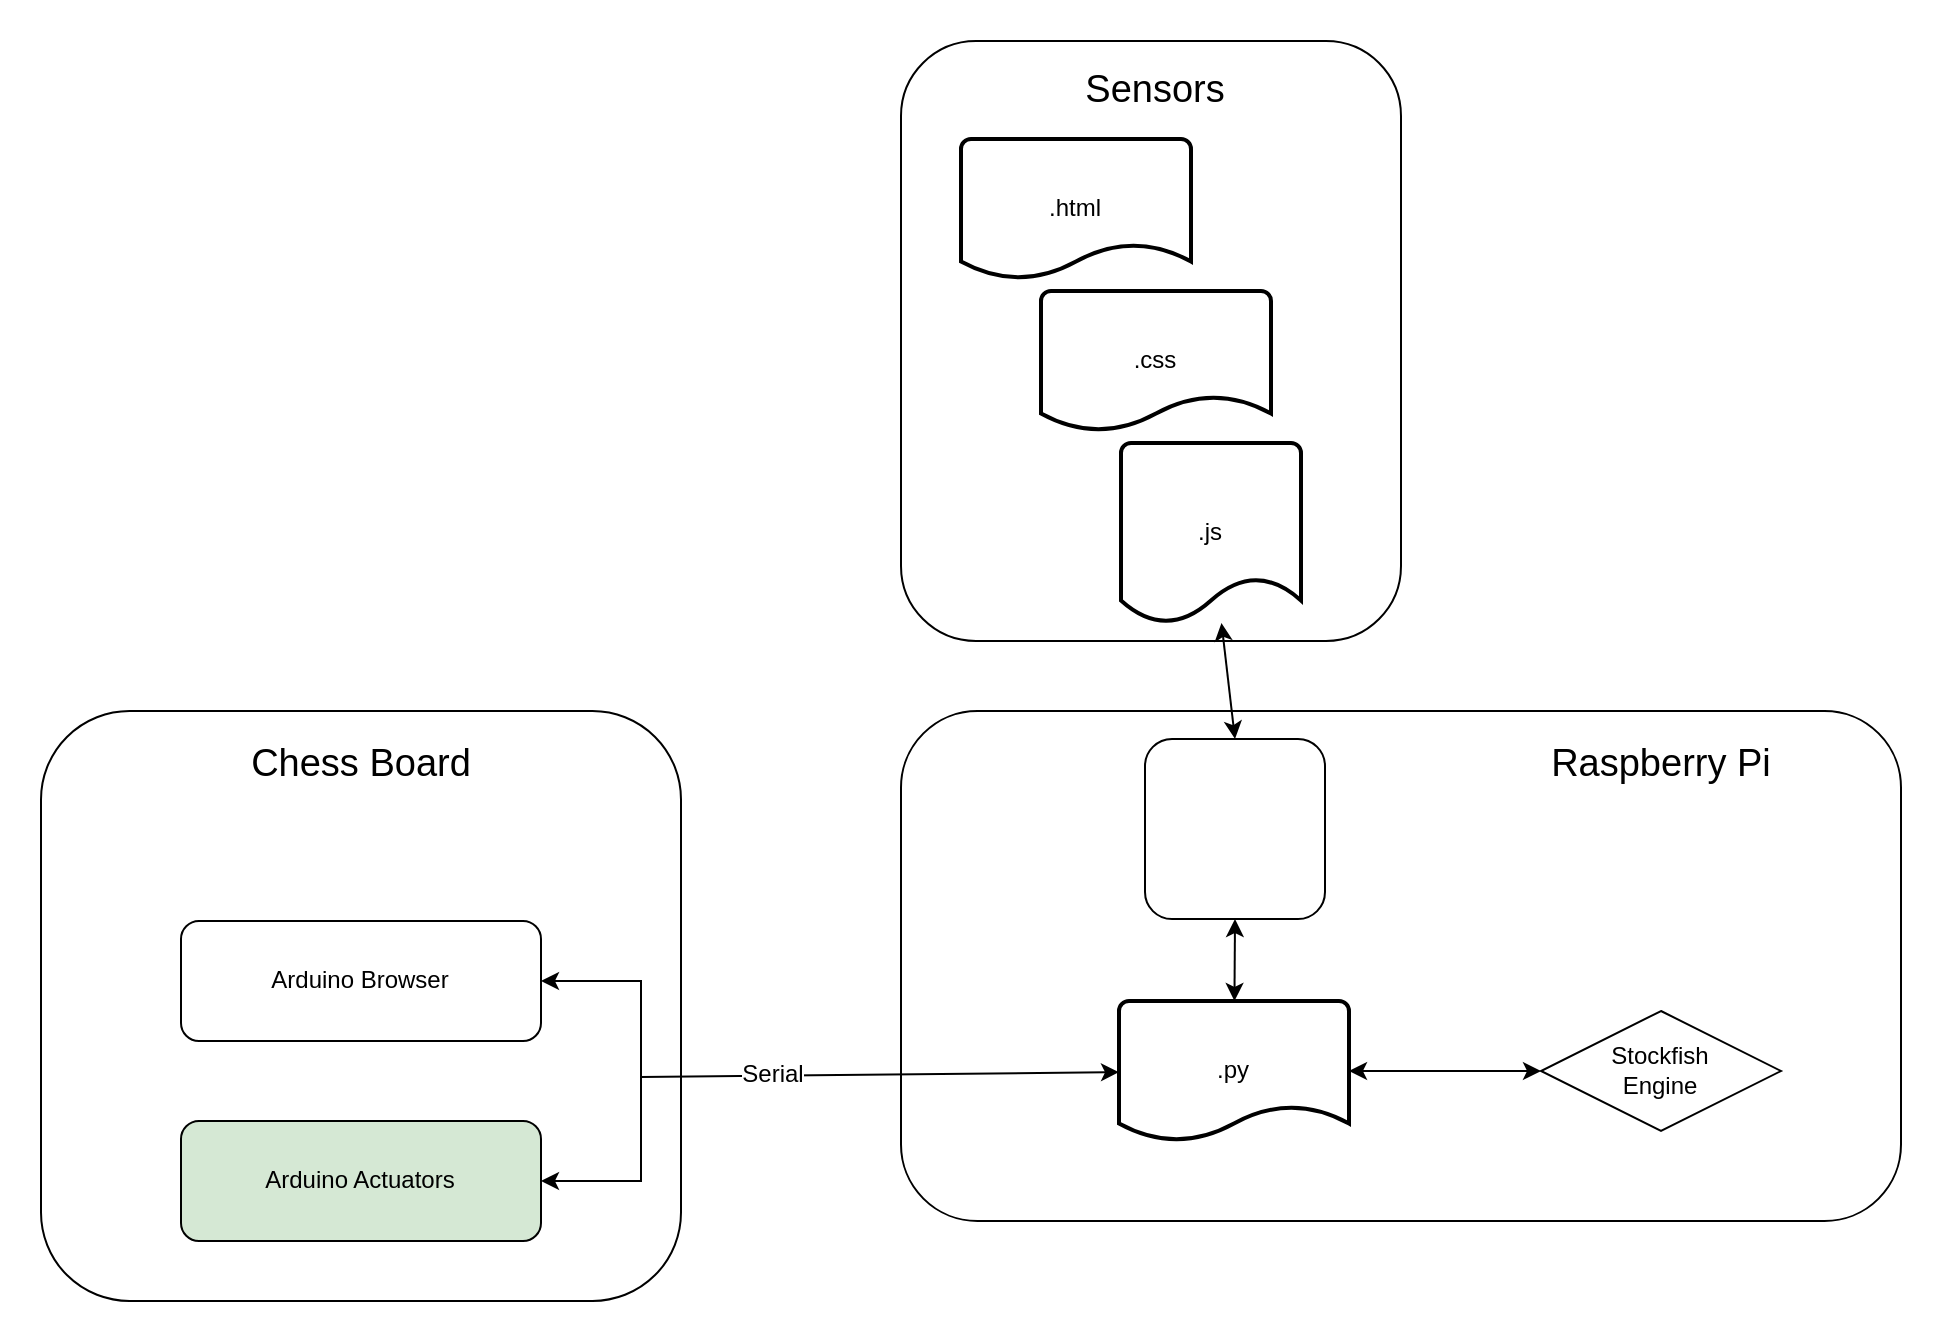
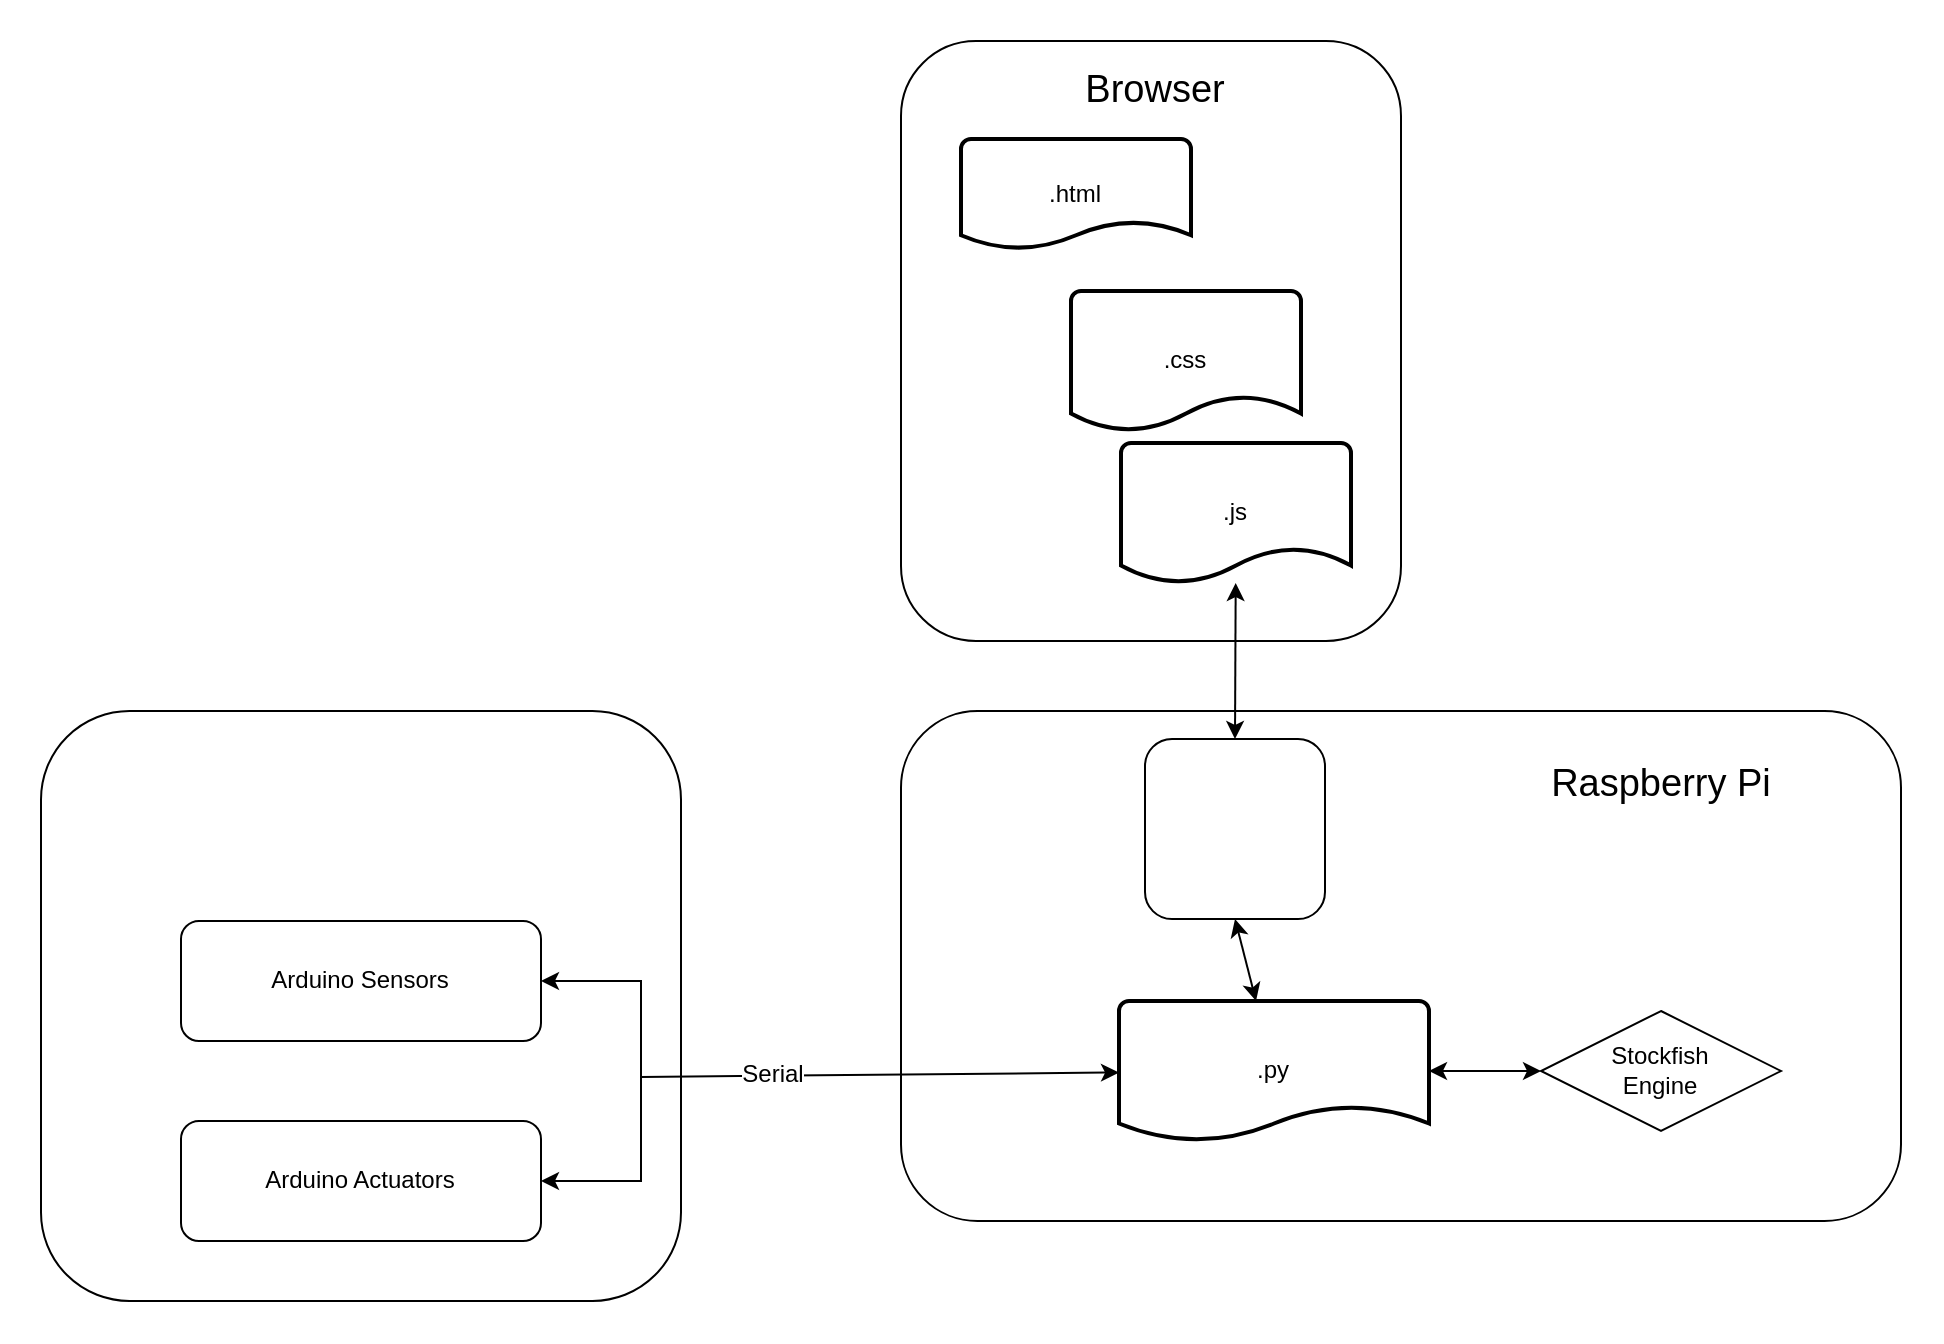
- <mxCell id="21" value="Sensors" style="text;html=1;strokeColor=none;fillColor=none;align=center;verticalAlign=middle;whiteSpace=wrap;rounded=0;fontSize=19;" vertex="1" parent="1"><mxGeometry x="520" y="35" width="115" height="20" as="geometry" /></mxCell>
+ <mxCell id="21" value="Browser" style="text;html=1;strokeColor=none;fillColor=none;align=center;verticalAlign=middle;whiteSpace=wrap;rounded=0;fontSize=19;" vertex="1" parent="1"><mxGeometry x="520" y="35" width="115" height="20" as="geometry" /></mxCell>
- <mxCell id="7" value=".html" style="strokeWidth=2;html=1;shape=mxgraph.flowchart.document2;whiteSpace=wrap;size=0.25;" vertex="1" parent="1"><mxGeometry x="480" y="69" width="115" height="70" as="geometry" /></mxCell>
+ <mxCell id="7" value=".html" style="strokeWidth=2;html=1;shape=mxgraph.flowchart.document2;whiteSpace=wrap;size=0.25;" vertex="1" parent="1"><mxGeometry x="480" y="69" width="115" height="55" as="geometry" /></mxCell>
- <mxCell id="8" value=".css" style="strokeWidth=2;html=1;shape=mxgraph.flowchart.document2;whiteSpace=wrap;size=0.25;" vertex="1" parent="1"><mxGeometry x="520" y="145" width="115" height="70" as="geometry" /></mxCell>
+ <mxCell id="8" value=".css" style="strokeWidth=2;html=1;shape=mxgraph.flowchart.document2;whiteSpace=wrap;size=0.25;" vertex="1" parent="1"><mxGeometry x="535" y="145" width="115" height="70" as="geometry" /></mxCell>
- <mxCell id="9" value=".js" style="strokeWidth=2;html=1;shape=mxgraph.flowchart.document2;whiteSpace=wrap;size=0.25;" vertex="1" parent="1"><mxGeometry x="560" y="221" width="90" height="90" as="geometry" /></mxCell>
+ <mxCell id="9" value=".js" style="strokeWidth=2;html=1;shape=mxgraph.flowchart.document2;whiteSpace=wrap;size=0.25;" vertex="1" parent="1"><mxGeometry x="560" y="221" width="115" height="70" as="geometry" /></mxCell>
- <mxCell id="20" value="Chess Board" style="text;html=1;strokeColor=none;fillColor=none;align=center;verticalAlign=middle;whiteSpace=wrap;rounded=0;fontSize=19;" vertex="1" parent="1"><mxGeometry x="122.5" y="372" width="115" height="20" as="geometry" /></mxCell>
- <mxCell id="22" value="Raspberry Pi" style="text;html=1;strokeColor=none;fillColor=none;align=center;verticalAlign=middle;whiteSpace=wrap;rounded=0;fontSize=19;" vertex="1" parent="1"><mxGeometry x="772.5" y="372" width="115" height="20" as="geometry" /></mxCell>
+ <mxCell id="22" value="Raspberry Pi" style="text;html=1;strokeColor=none;fillColor=none;align=center;verticalAlign=middle;whiteSpace=wrap;rounded=0;fontSize=19;" vertex="1" parent="1"><mxGeometry x="772.5" y="382" width="115" height="20" as="geometry" /></mxCell>
- <mxCell id="14" value="Arduino Browser" style="rounded=1;whiteSpace=wrap;html=1;" vertex="1" parent="1"><mxGeometry x="90" y="460" width="180" height="60" as="geometry" /></mxCell>
+ <mxCell id="14" value="Arduino Sensors" style="rounded=1;whiteSpace=wrap;html=1;" vertex="1" parent="1"><mxGeometry x="90" y="460" width="180" height="60" as="geometry" /></mxCell>
- <mxCell id="10" value=".py" style="strokeWidth=2;html=1;shape=mxgraph.flowchart.document2;whiteSpace=wrap;size=0.25;" vertex="1" parent="1"><mxGeometry x="559" y="500" width="115" height="70" as="geometry" /></mxCell>
+ <mxCell id="10" value=".py" style="strokeWidth=2;html=1;shape=mxgraph.flowchart.document2;whiteSpace=wrap;size=0.25;" vertex="1" parent="1"><mxGeometry x="559" y="500" width="155" height="70" as="geometry" /></mxCell>
- <mxCell id="15" value="Arduino Actuators" style="rounded=1;whiteSpace=wrap;html=1;fillColor=#d5e8d4;" vertex="1" parent="1"><mxGeometry x="90" y="560" width="180" height="60" as="geometry" /></mxCell>
+ <mxCell id="15" value="Arduino Actuators" style="rounded=1;whiteSpace=wrap;html=1;" vertex="1" parent="1"><mxGeometry x="90" y="560" width="180" height="60" as="geometry" /></mxCell>
